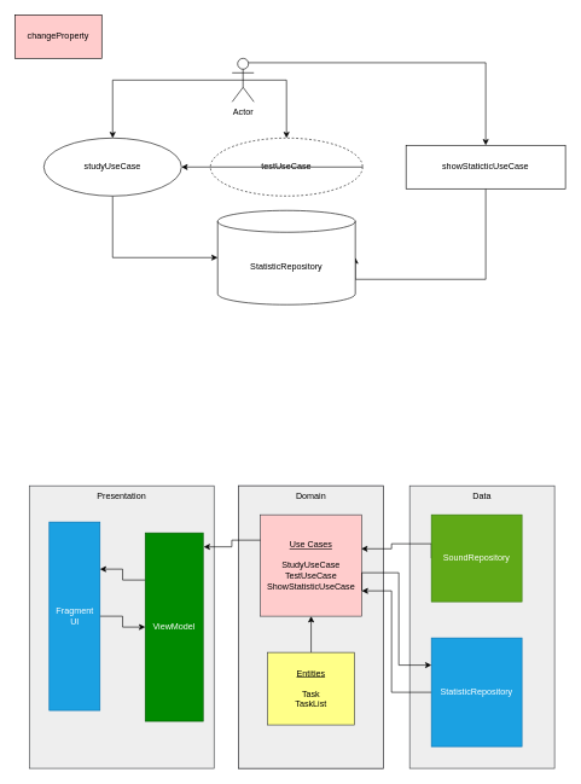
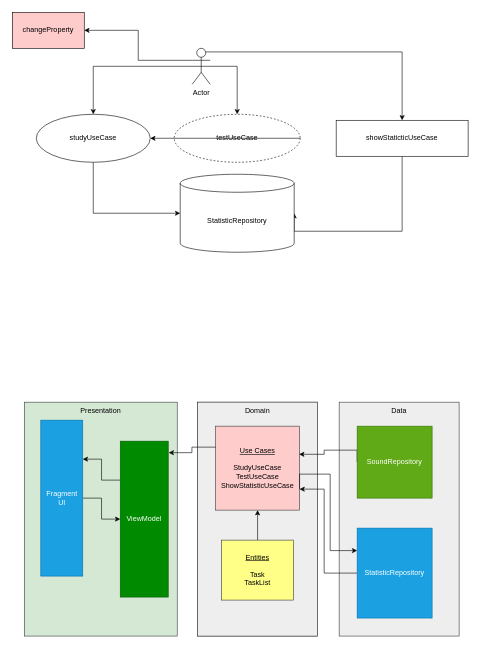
+ <mxCell id="5" style="edgeStyle=orthogonalEdgeStyle;rounded=0;orthogonalLoop=1;jettySize=auto;html=1;exitX=0;exitY=0.333;exitDx=0;exitDy=0;exitPerimeter=0;entryX=1;entryY=0.5;entryDx=0;entryDy=0;" parent="1" source="6" target="15" edge="1"><mxGeometry relative="1" as="geometry"><Array as="points" /></mxGeometry></mxCell>
- <mxCell id="24" value="Fragment&lt;br&gt;UI" style="rounded=0;whiteSpace=wrap;html=1;fillColor=#1ba1e2;fontColor=#ffffff;strokeColor=#006EAF;" vertex="1" parent="1"><mxGeometry x="67.5" y="720" width="70" height="260" as="geometry" /></mxCell>
+ <mxCell id="24" value="Fragment&lt;br&gt;UI" style="rounded=0;whiteSpace=wrap;html=1;fillColor=#1ba1e2;fontColor=#ffffff;strokeColor=#006EAF;" vertex="1" parent="1"><mxGeometry x="67.5" y="700" width="70" height="260" as="geometry" /></mxCell>
- <mxCell id="2" value="Presentation" style="rounded=0;whiteSpace=wrap;html=1;verticalAlign=top;fillColor=#eeeeee;strokeColor=#36393d;" vertex="1" parent="1"><mxGeometry x="40" y="670" width="255" height="390" as="geometry" /></mxCell>
+ <mxCell id="2" value="Presentation" style="rounded=0;whiteSpace=wrap;html=1;verticalAlign=top;fillColor=#d5e8d4;strokeColor=#36393d;" vertex="1" parent="1"><mxGeometry x="40" y="670" width="255" height="390" as="geometry" /></mxCell>
